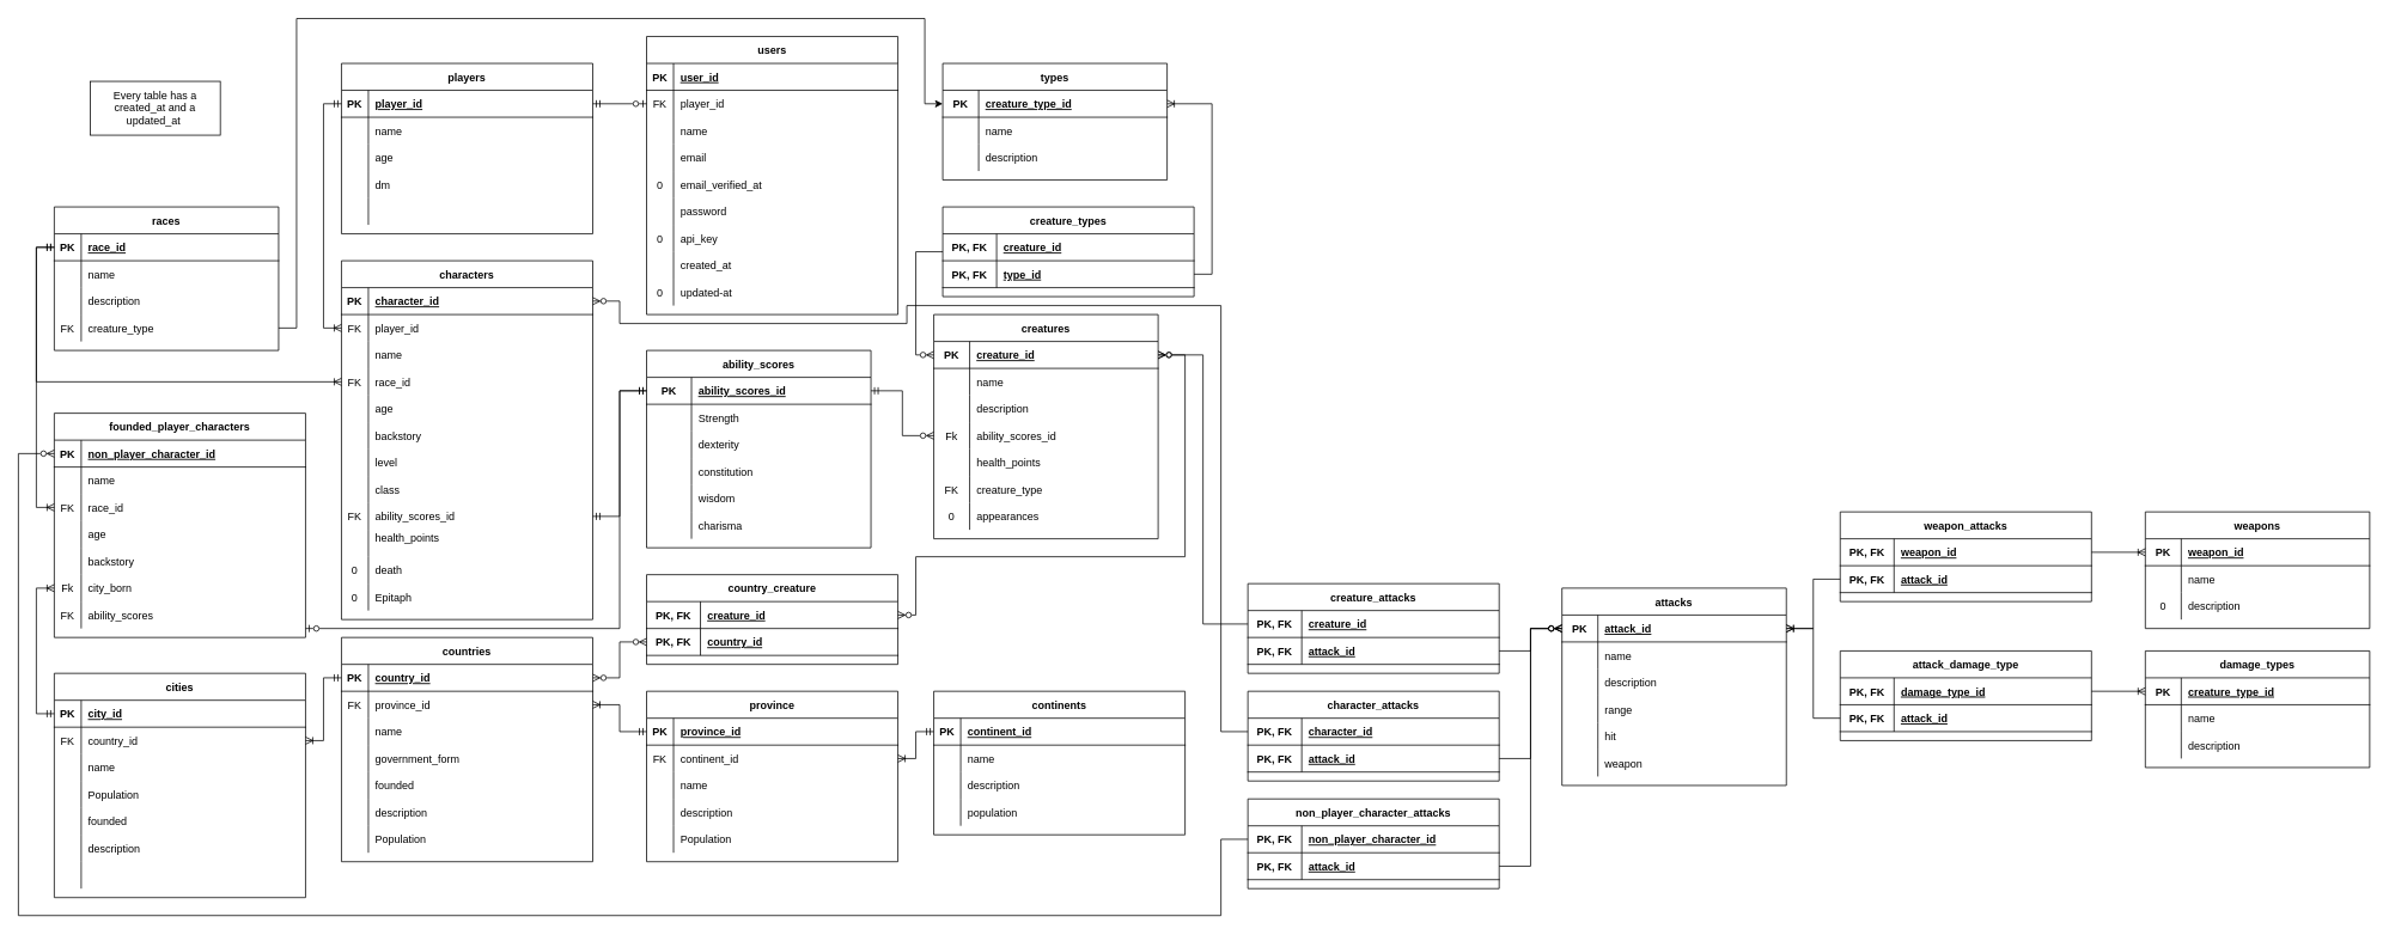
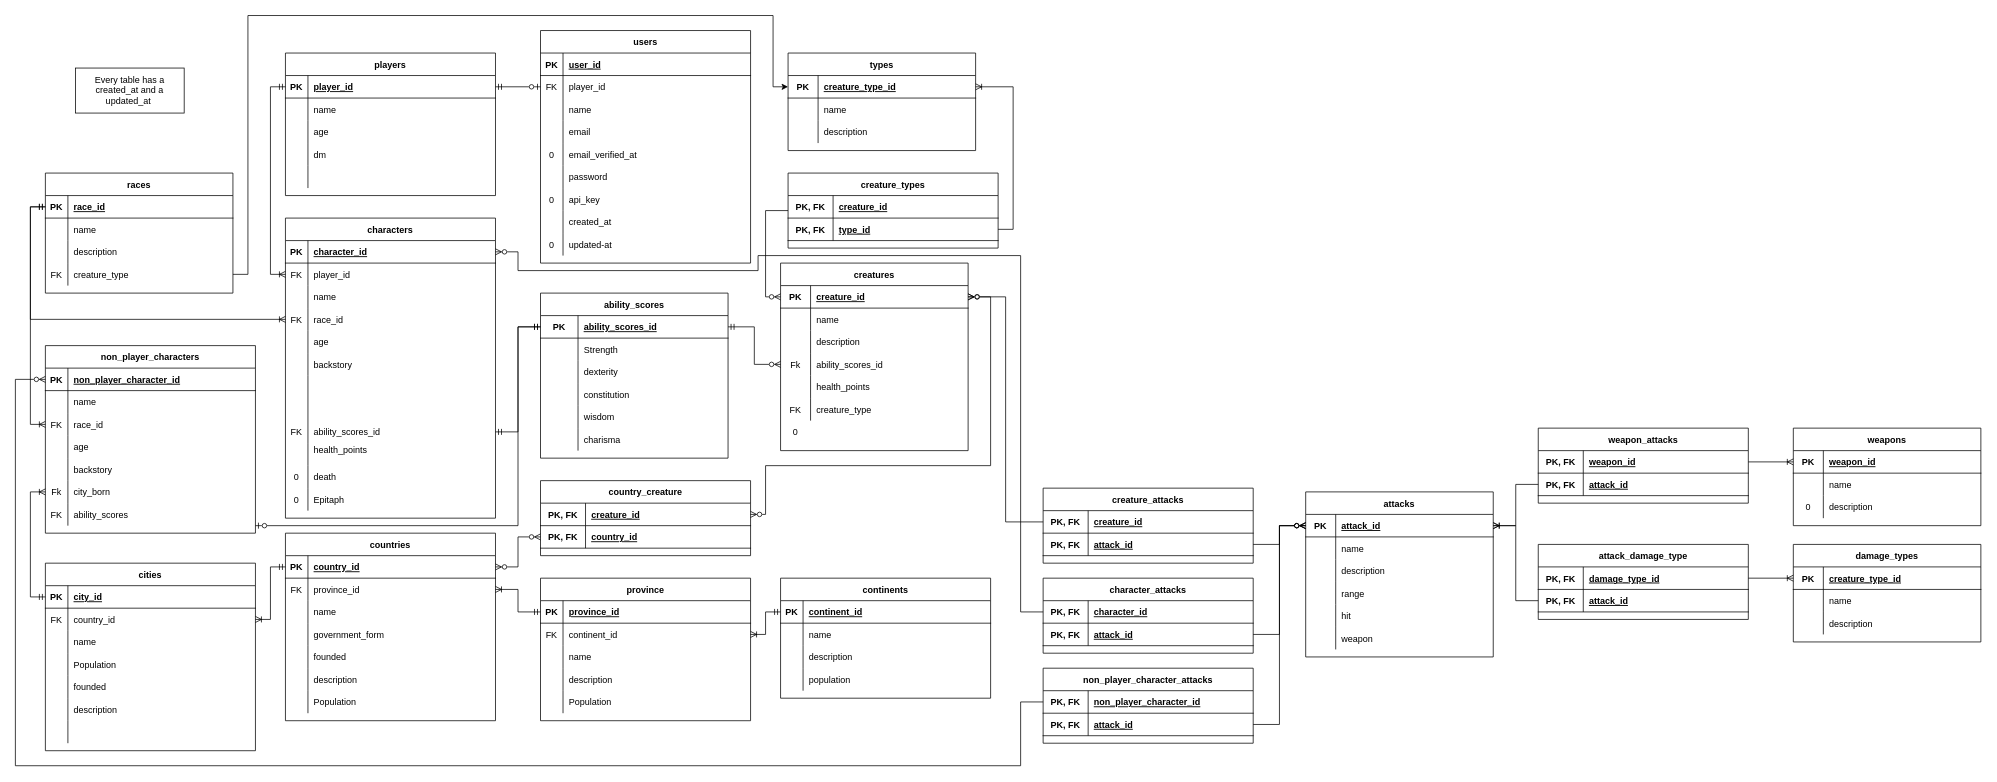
- <mxCell id="95" value="founded_player_characters" style="shape=table;startSize=30;container=1;collapsible=1;childLayout=tableLayout;fixedRows=1;rowLines=0;fontStyle=1;align=center;resizeLast=1;swimlaneLine=1;" parent="1" vertex="1"><mxGeometry x="60" y="460" width="280" height="250" as="geometry" /></mxCell>
+ <mxCell id="95" value="non_player_characters" style="shape=table;startSize=30;container=1;collapsible=1;childLayout=tableLayout;fixedRows=1;rowLines=0;fontStyle=1;align=center;resizeLast=1;swimlaneLine=1;" parent="1" vertex="1"><mxGeometry x="60" y="460" width="280" height="250" as="geometry" /></mxCell>
- <mxCell id="139" value="level" style="shape=partialRectangle;overflow=hidden;connectable=0;fillColor=none;top=0;left=0;bottom=0;right=0;align=left;spacingLeft=6;swimlaneLine=1;" vertex="1" parent="137"><mxGeometry x="30" width="250" height="30" as="geometry"><mxRectangle width="250" height="30" as="alternateBounds" /></mxGeometry></mxCell>
- <mxCell id="142" value="class" style="shape=partialRectangle;overflow=hidden;connectable=0;fillColor=none;top=0;left=0;bottom=0;right=0;align=left;spacingLeft=6;swimlaneLine=1;" vertex="1" parent="140"><mxGeometry x="30" width="250" height="30" as="geometry"><mxRectangle width="250" height="30" as="alternateBounds" /></mxGeometry></mxCell>
- <mxCell id="240" value="appearances" style="shape=partialRectangle;overflow=hidden;connectable=0;fillColor=none;top=0;left=0;bottom=0;right=0;align=left;spacingLeft=6;swimlaneLine=1;" vertex="1" parent="238"><mxGeometry x="40" width="210" height="30" as="geometry"><mxRectangle width="210" height="30" as="alternateBounds" /></mxGeometry></mxCell>
